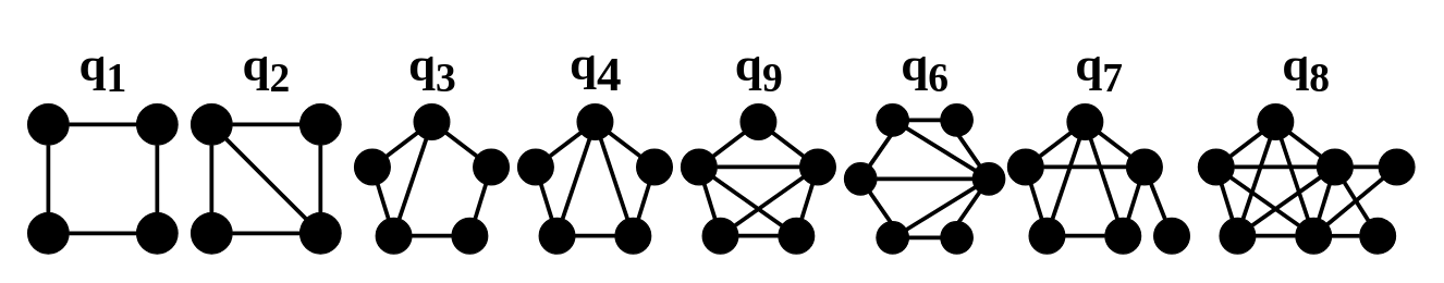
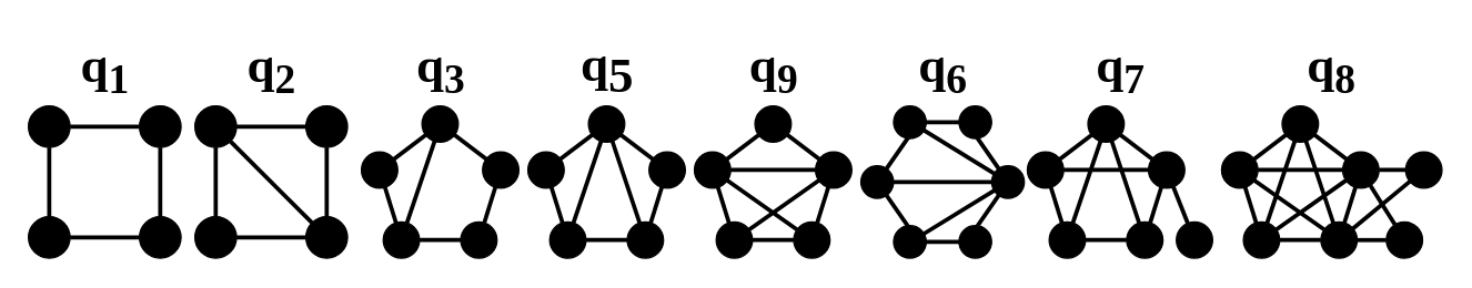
- <mxCell id="112" value="&lt;font face=&quot;Times New Roman&quot; style=&quot;font-size: 36px;&quot;&gt;&lt;b style=&quot;font-size: 36px;&quot;&gt;q&lt;sub style=&quot;font-size: 36px;&quot;&gt;4&lt;/sub&gt;&lt;/b&gt;&lt;/font&gt;" style="text;html=1;resizable=0;autosize=1;align=center;verticalAlign=middle;points=[];fillColor=none;strokeColor=none;rounded=0;fontSize=36;" vertex="1" parent="1"><mxGeometry x="411.75" y="20" width="50" height="60" as="geometry" /></mxCell>
+ <mxCell id="112" value="&lt;font face=&quot;Times New Roman&quot; style=&quot;font-size: 36px;&quot;&gt;&lt;b style=&quot;font-size: 36px;&quot;&gt;q&lt;sub style=&quot;font-size: 36px;&quot;&gt;5&lt;/sub&gt;&lt;/b&gt;&lt;/font&gt;" style="text;html=1;resizable=0;autosize=1;align=center;verticalAlign=middle;points=[];fillColor=none;strokeColor=none;rounded=0;fontSize=36;" vertex="1" parent="1"><mxGeometry x="411.75" y="20" width="50" height="60" as="geometry" /></mxCell>
